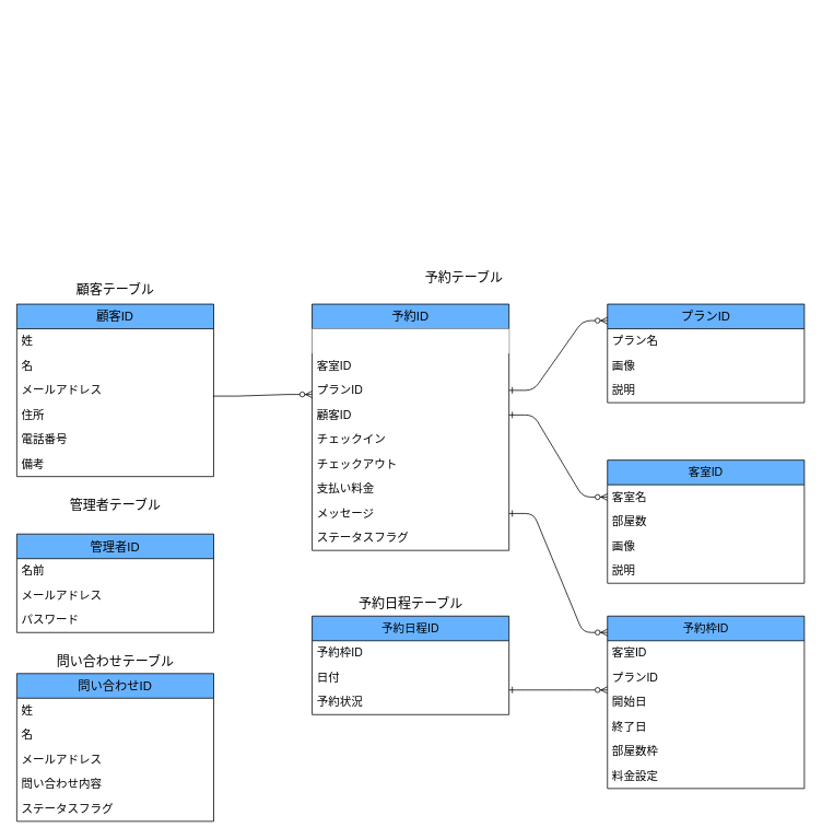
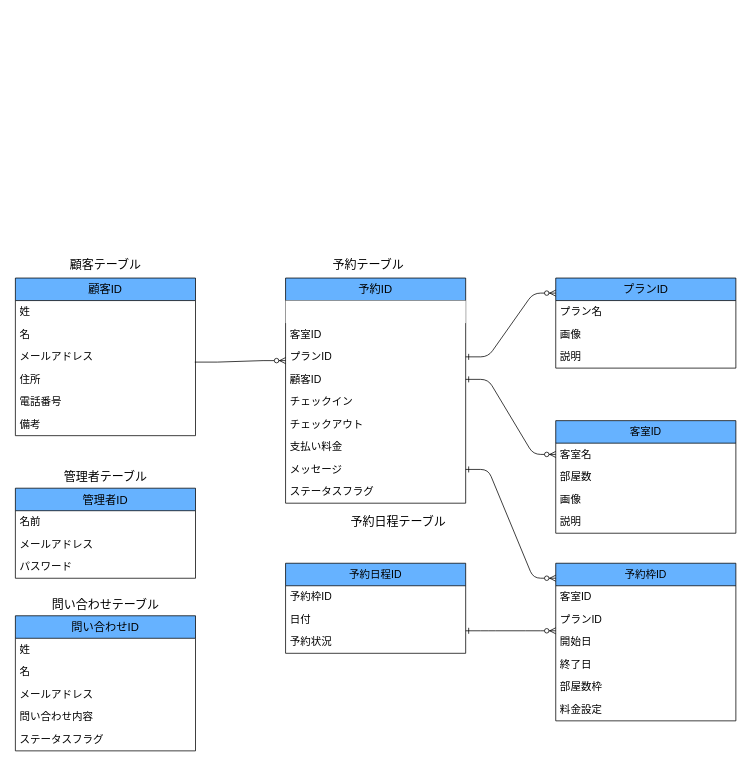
- <mxCell id="34" value="&lt;font face=&quot;Lucida Console&quot;&gt;&lt;span&gt;予約テーブル&lt;/span&gt;&lt;/font&gt;" style="text;html=1;align=center;verticalAlign=middle;resizable=0;points=[];autosize=1;strokeColor=none;fillColor=none;fontSize=16;fontStyle=0" parent="1" vertex="1"><mxGeometry x="505" y="323" width="120" height="30" as="geometry" /></mxCell>
+ <mxCell id="34" value="&lt;font face=&quot;Lucida Console&quot;&gt;&lt;span&gt;予約テーブル&lt;/span&gt;&lt;/font&gt;" style="text;html=1;align=center;verticalAlign=middle;resizable=0;points=[];autosize=1;strokeColor=none;fillColor=none;fontSize=16;fontStyle=0" parent="1" vertex="1"><mxGeometry x="430" y="338" width="120" height="30" as="geometry" /></mxCell>
- <mxCell id="35" value="管理者テーブル" style="text;html=1;align=center;verticalAlign=middle;resizable=0;points=[];autosize=1;strokeColor=none;fillColor=none;fontSize=16;" parent="1" vertex="1"><mxGeometry x="75" y="600" width="130" height="30" as="geometry" /></mxCell>
+ <mxCell id="35" value="管理者テーブル" style="text;html=1;align=center;verticalAlign=middle;resizable=0;points=[];autosize=1;strokeColor=none;fillColor=none;fontSize=16;" parent="1" vertex="1"><mxGeometry x="75" y="620" width="130" height="30" as="geometry" /></mxCell>
- <mxCell id="58" value="予約日程テーブル" style="text;html=1;align=center;verticalAlign=middle;resizable=0;points=[];autosize=1;strokeColor=none;fillColor=none;fontSize=16;" vertex="1" parent="1"><mxGeometry x="425" y="720" width="150" height="30" as="geometry" /></mxCell>
+ <mxCell id="58" value="予約日程テーブル" style="text;html=1;align=center;verticalAlign=middle;resizable=0;points=[];autosize=1;strokeColor=none;fillColor=none;fontSize=16;" vertex="1" parent="1"><mxGeometry x="455" y="680" width="150" height="30" as="geometry" /></mxCell>
